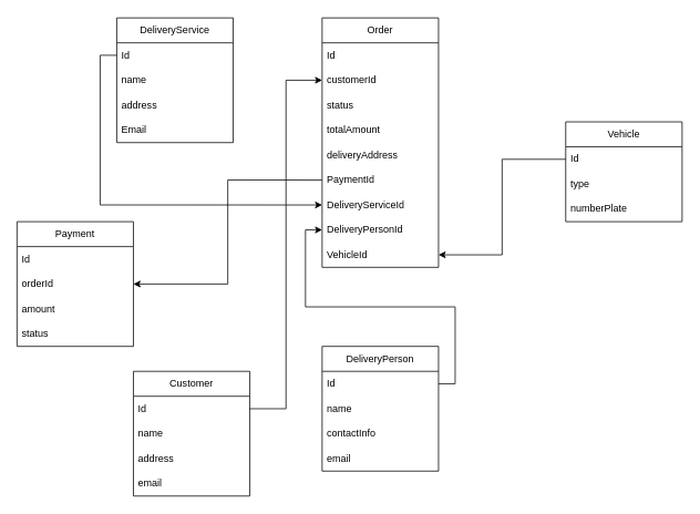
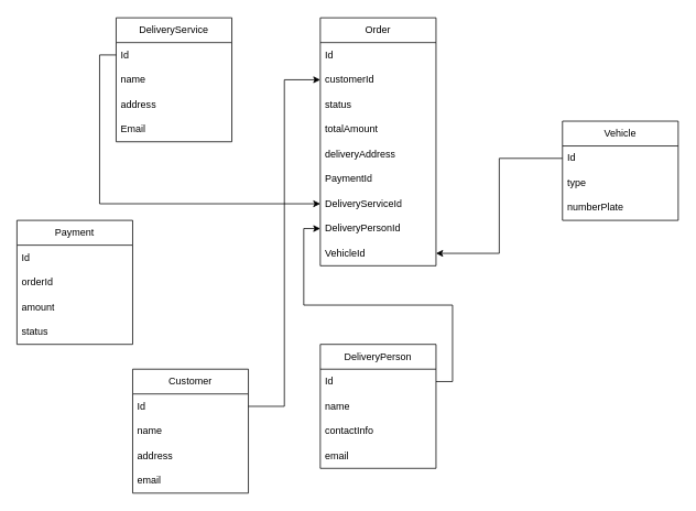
- <mxCell id="40" style="edgeStyle=orthogonalEdgeStyle;rounded=0;orthogonalLoop=1;jettySize=auto;html=1;exitX=0;exitY=0.5;exitDx=0;exitDy=0;entryX=1;entryY=0.5;entryDx=0;entryDy=0;" edge="1" parent="1" source="18" target="33"><mxGeometry relative="1" as="geometry" /></mxCell>
